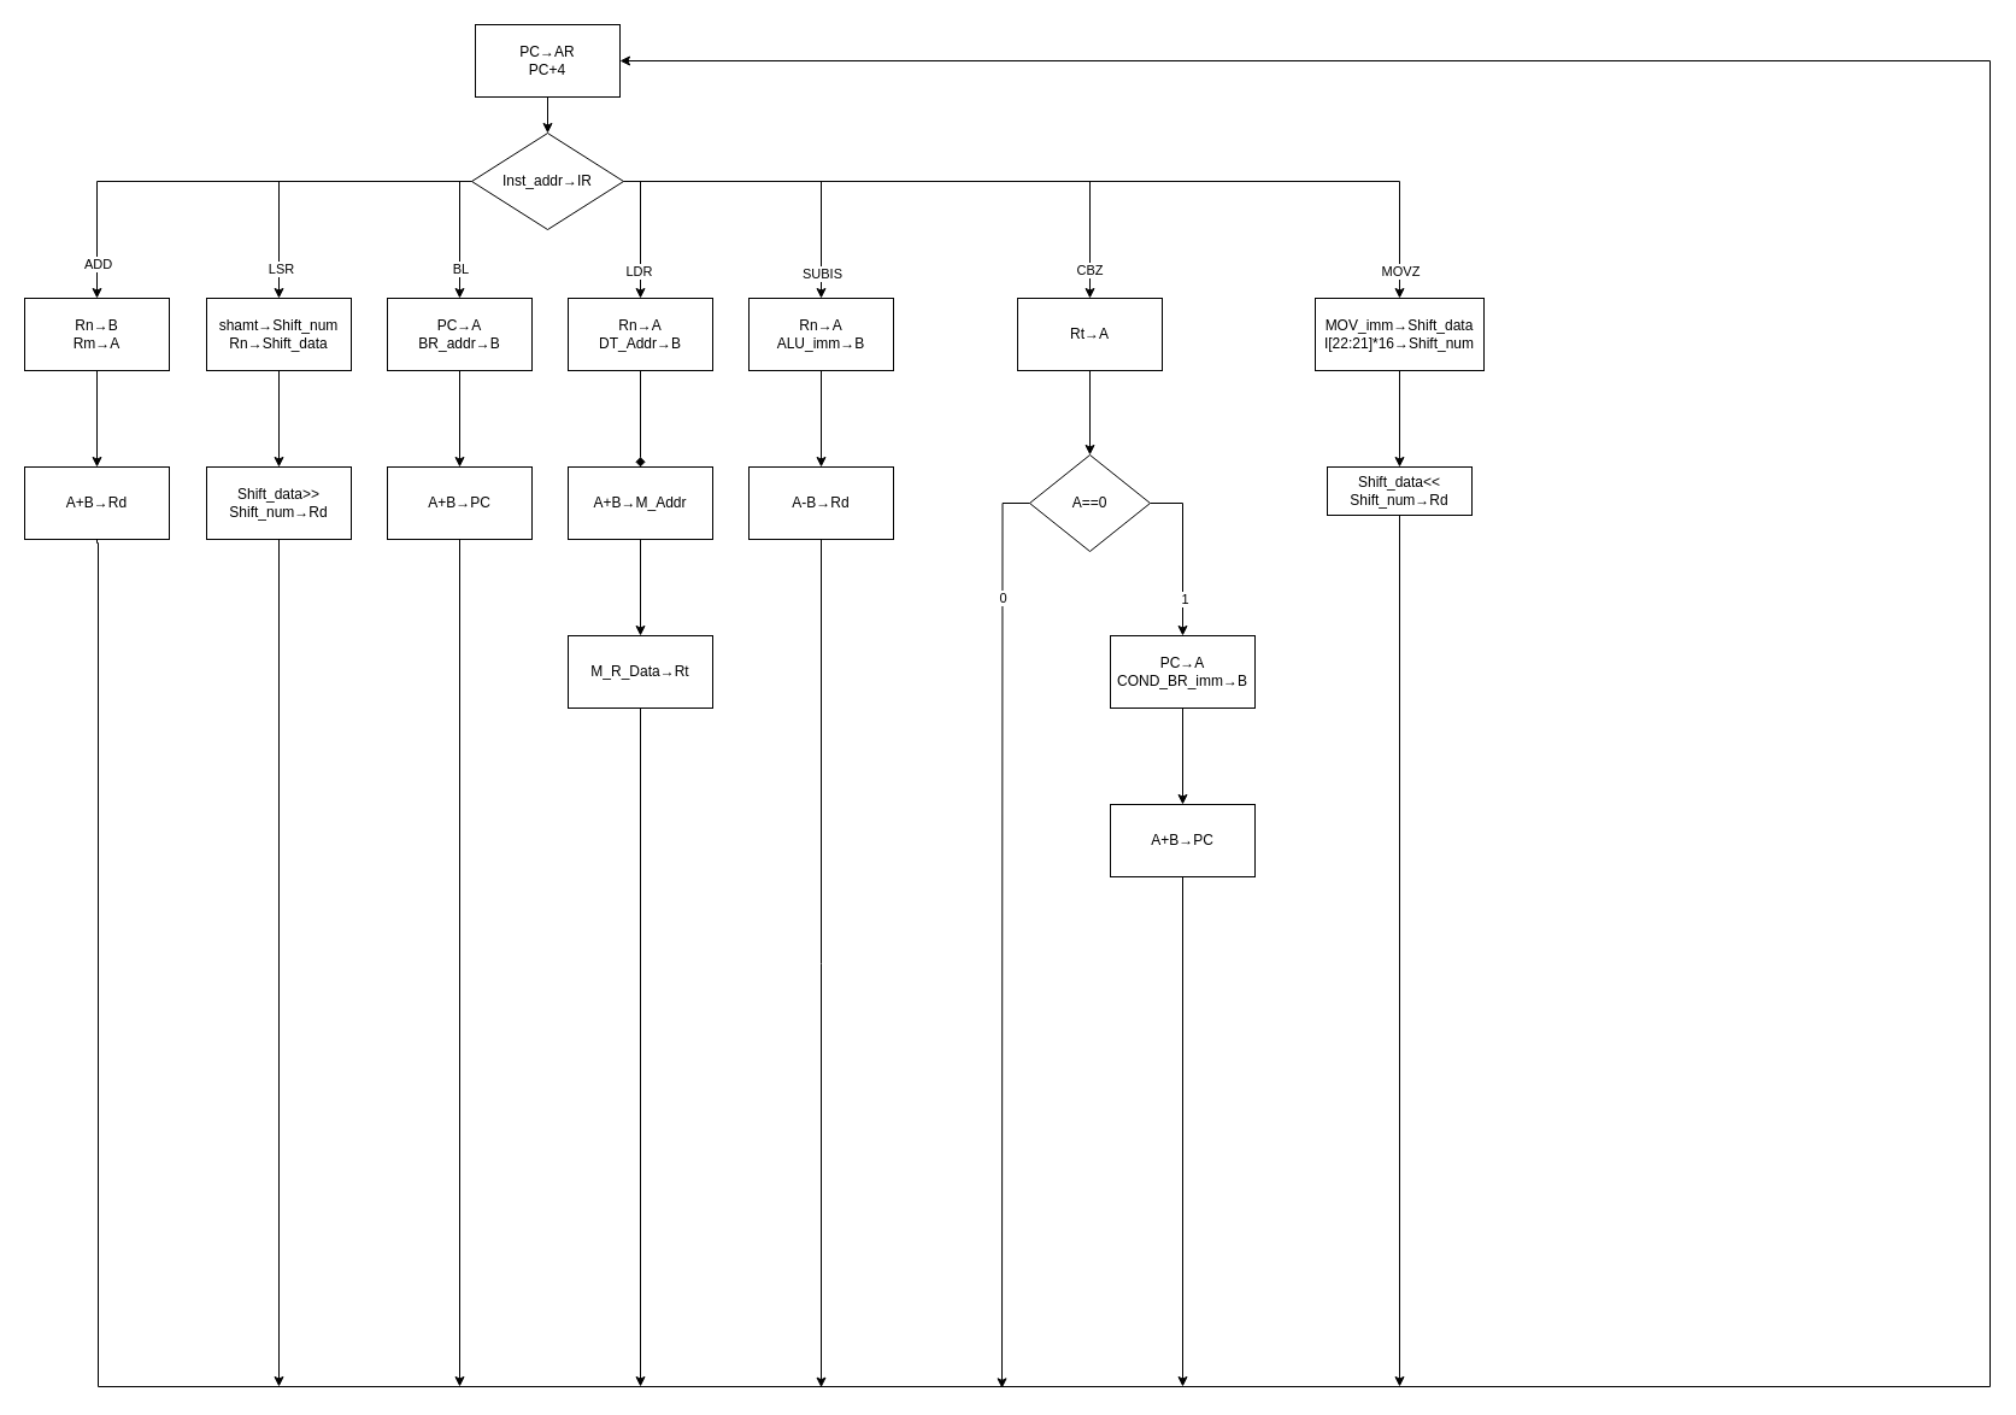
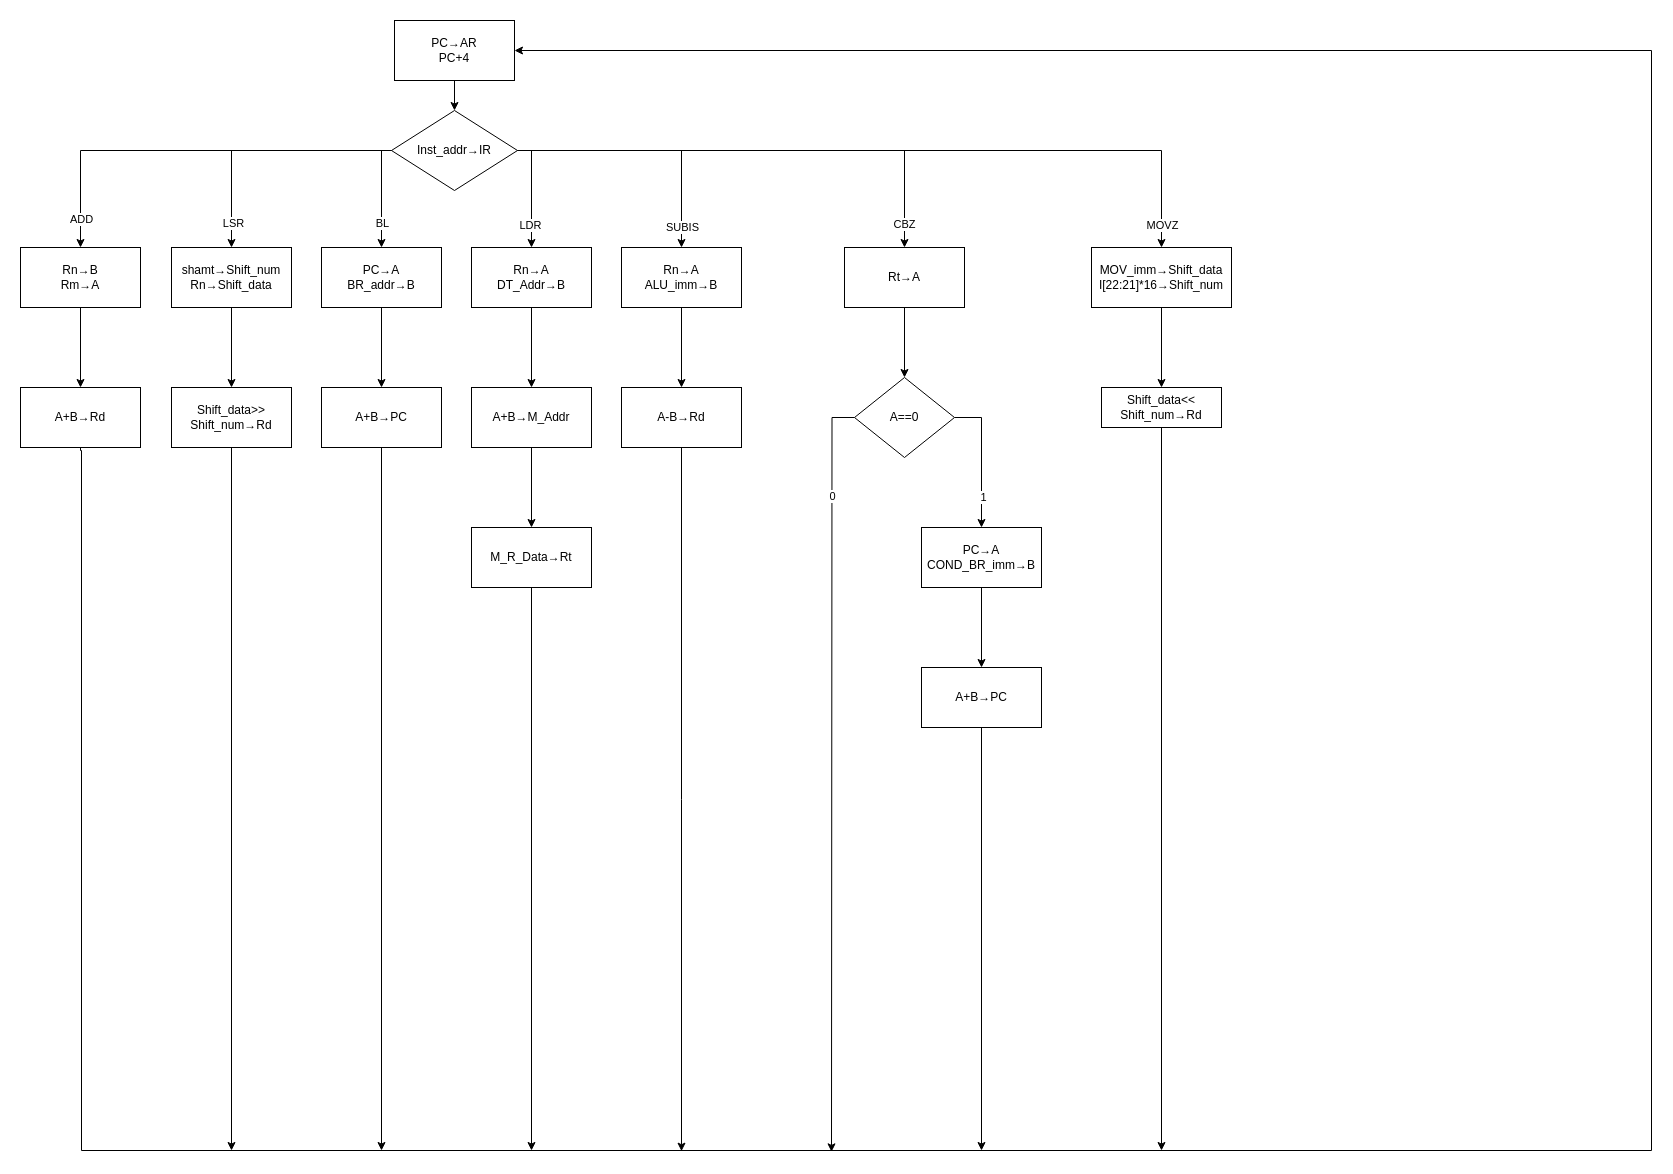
- <mxCell id="30" value="" style="edgeStyle=orthogonalEdgeStyle;rounded=0;orthogonalLoop=1;jettySize=auto;html=1;endArrow=diamond;" parent="1" source="31" target="34" edge="1"><mxGeometry relative="1" as="geometry" /></mxCell>
+ <mxCell id="30" value="" style="edgeStyle=orthogonalEdgeStyle;rounded=0;orthogonalLoop=1;jettySize=auto;html=1;" parent="1" source="31" target="34" edge="1"><mxGeometry relative="1" as="geometry" /></mxCell>
